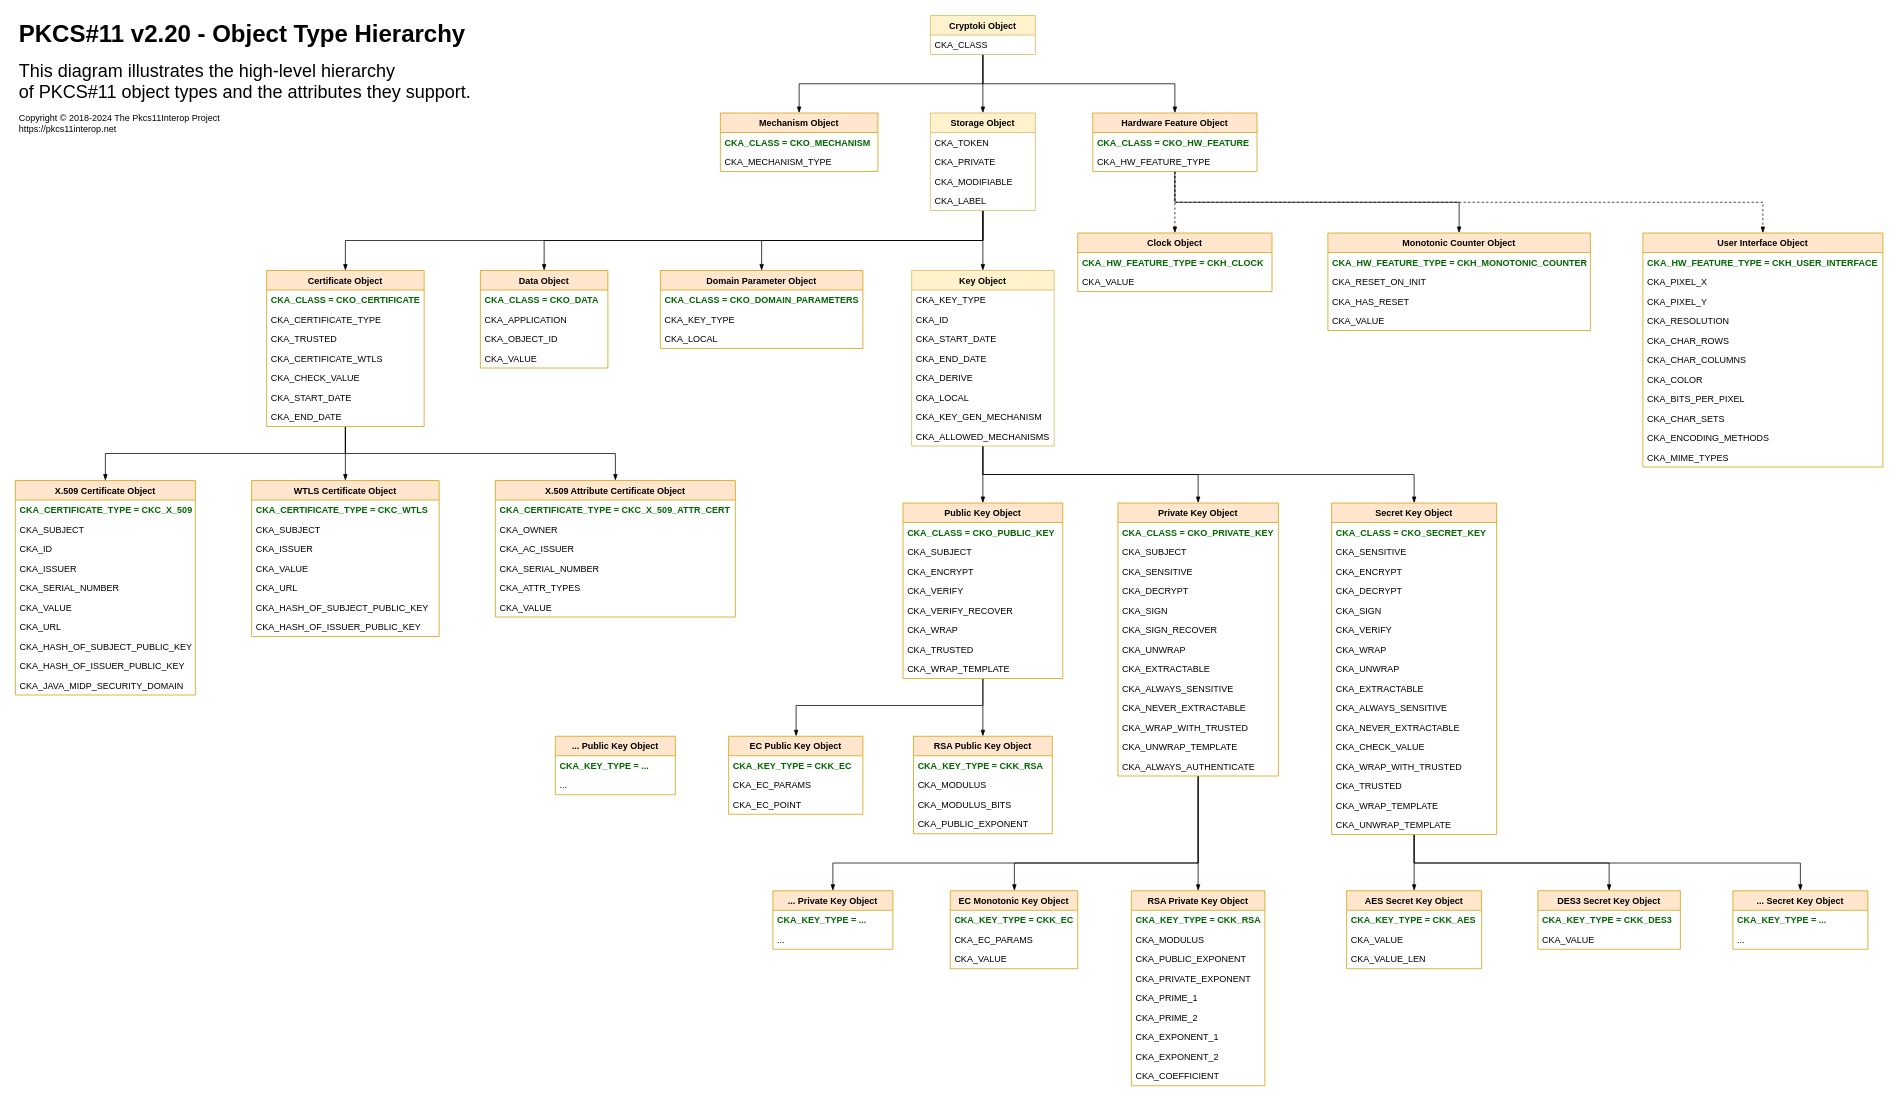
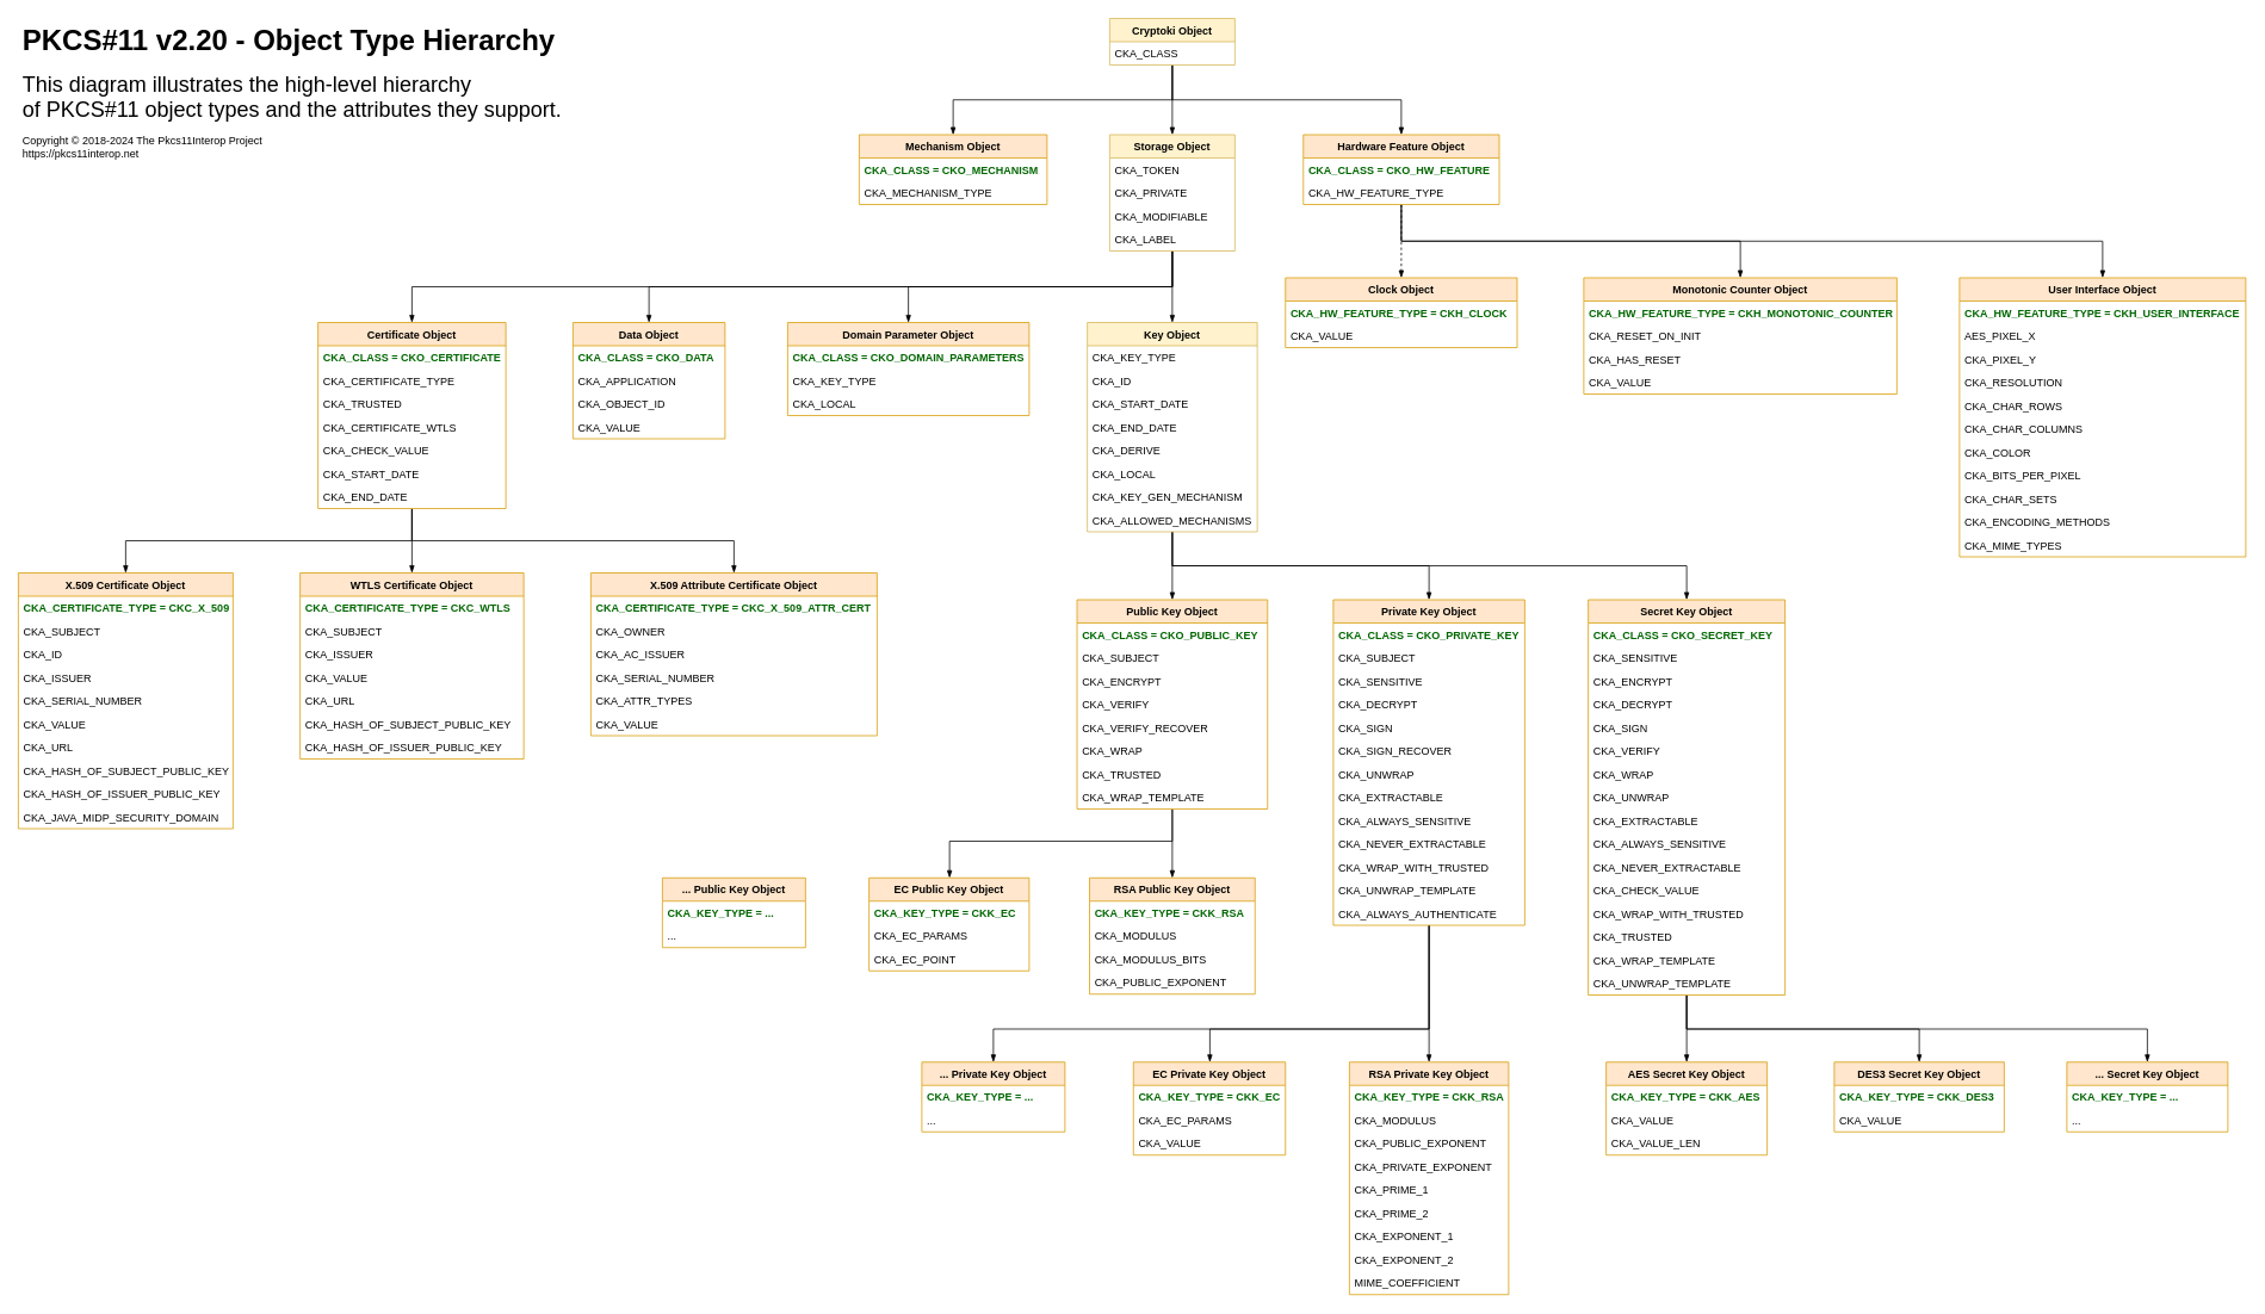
- <mxCell id="19" style="edgeStyle=orthogonalEdgeStyle;rounded=0;html=1;exitX=0.5;exitY=1;entryX=0.5;entryY=0;jettySize=auto;orthogonalLoop=1;strokeColor=#000000;fontColor=#006600;endArrow=blockThin;endFill=1;dashed=1;" parent="2" source="20" target="170" edge="1"><mxGeometry relative="1" as="geometry" /></mxCell>
+ <mxCell id="19" style="edgeStyle=orthogonalEdgeStyle;rounded=0;html=1;exitX=0.5;exitY=1;entryX=0.5;entryY=0;jettySize=auto;orthogonalLoop=1;strokeColor=#000000;fontColor=#006600;endArrow=blockThin;endFill=1;" parent="2" source="20" target="170" edge="1"><mxGeometry relative="1" as="geometry" /></mxCell>
- <mxCell id="172" value="CKA_PIXEL_X" style="text;strokeColor=none;fillColor=none;align=left;verticalAlign=top;spacingLeft=4;spacingRight=4;overflow=hidden;rotatable=0;points=[[0,0.5],[1,0.5]];portConstraint=eastwest;" parent="170" vertex="1"><mxGeometry y="52" width="320" height="26" as="geometry" /></mxCell>
+ <mxCell id="172" value="AES_PIXEL_X" style="text;strokeColor=none;fillColor=none;align=left;verticalAlign=top;spacingLeft=4;spacingRight=4;overflow=hidden;rotatable=0;points=[[0,0.5],[1,0.5]];portConstraint=eastwest;" parent="170" vertex="1"><mxGeometry y="52" width="320" height="26" as="geometry" /></mxCell>
- <mxCell id="155" value="EC Monotonic Key Object" style="swimlane;fontStyle=1;childLayout=stackLayout;horizontal=1;startSize=26;fillColor=#ffe6cc;horizontalStack=0;resizeParent=1;resizeParentMax=0;resizeLast=0;collapsible=1;marginBottom=0;swimlaneFillColor=#ffffff;strokeColor=#d79b00;" parent="2" vertex="1"><mxGeometry x="1246.5" y="1167" width="170" height="104" as="geometry" /></mxCell>
+ <mxCell id="155" value="EC Private Key Object" style="swimlane;fontStyle=1;childLayout=stackLayout;horizontal=1;startSize=26;fillColor=#ffe6cc;horizontalStack=0;resizeParent=1;resizeParentMax=0;resizeLast=0;collapsible=1;marginBottom=0;swimlaneFillColor=#ffffff;strokeColor=#d79b00;" parent="2" vertex="1"><mxGeometry x="1246.5" y="1167" width="170" height="104" as="geometry" /></mxCell>
- <mxCell id="146" value="CKA_COEFFICIENT" style="text;strokeColor=none;fillColor=none;align=left;verticalAlign=top;spacingLeft=4;spacingRight=4;overflow=hidden;rotatable=0;points=[[0,0.5],[1,0.5]];portConstraint=eastwest;" parent="137" vertex="1"><mxGeometry y="234" width="178" height="26" as="geometry" /></mxCell>
+ <mxCell id="146" value="MIME_COEFFICIENT" style="text;strokeColor=none;fillColor=none;align=left;verticalAlign=top;spacingLeft=4;spacingRight=4;overflow=hidden;rotatable=0;points=[[0,0.5],[1,0.5]];portConstraint=eastwest;" parent="137" vertex="1"><mxGeometry y="234" width="178" height="26" as="geometry" /></mxCell>
